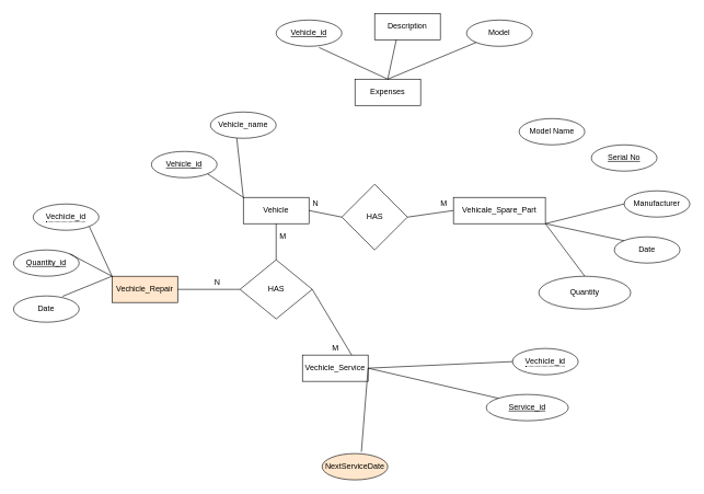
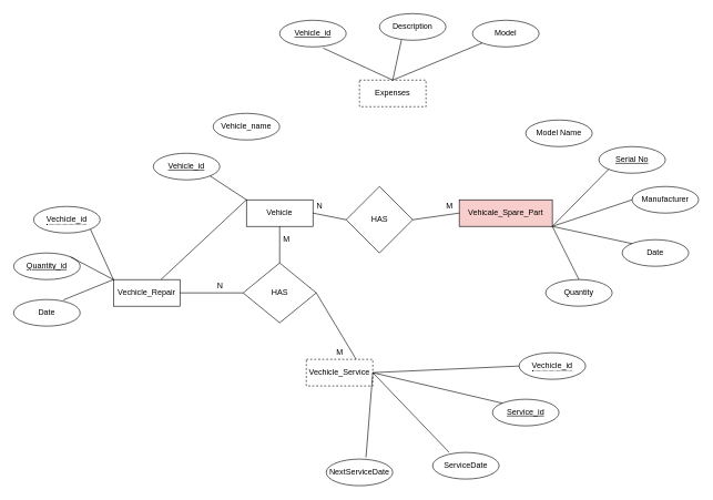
- <mxCell id="47" value="Description" style="whiteSpace=wrap;html=1;align=center;rounded=0;" vertex="1" parent="1"><mxGeometry x="570" y="20" width="100" height="40" as="geometry" /></mxCell>
+ <mxCell id="47" value="Description" style="ellipse;whiteSpace=wrap;html=1;align=center;" vertex="1" parent="1"><mxGeometry x="570" y="20" width="100" height="40" as="geometry" /></mxCell>
- <mxCell id="45" value="Expenses" style="whiteSpace=wrap;html=1;align=center;" vertex="1" parent="1"><mxGeometry x="540" y="120" width="100" height="40" as="geometry" /></mxCell>
+ <mxCell id="45" value="Expenses" style="whiteSpace=wrap;html=1;align=center;dashed=1;" vertex="1" parent="1"><mxGeometry x="540" y="120" width="100" height="40" as="geometry" /></mxCell>
- <mxCell id="16" value="" style="endArrow=none;html=1;entryX=0.4;entryY=0.995;entryDx=0;entryDy=0;exitX=0;exitY=0;exitDx=0;exitDy=0;entryPerimeter=0;" edge="1" parent="1" source="12" target="13"><mxGeometry width="50" height="50" relative="1" as="geometry"><mxPoint x="480" y="310" as="sourcePoint" /><mxPoint x="415.355" y="304.142" as="targetPoint" /></mxGeometry></mxCell>
+ <mxCell id="16" value="" style="endArrow=none;html=1;exitX=0;exitY=0;exitDx=0;exitDy=0;" edge="1" parent="1" source="12" target="22"><mxGeometry width="50" height="50" relative="1" as="geometry"><mxPoint x="480" y="310" as="sourcePoint" /><mxPoint x="415.355" y="304.142" as="targetPoint" /></mxGeometry></mxCell>
+ <mxCell id="8" value="" style="endArrow=none;html=1;entryX=0;entryY=1;entryDx=0;entryDy=0;exitX=1;exitY=1;exitDx=0;exitDy=0;" edge="1" parent="1" source="3" target="4"><mxGeometry width="50" height="50" relative="1" as="geometry"><mxPoint x="832.6" y="309" as="sourcePoint" /><mxPoint x="850" y="230" as="targetPoint" /></mxGeometry></mxCell>
- <mxCell id="5" value="Manufacturer" style="ellipse;whiteSpace=wrap;html=1;align=center;" vertex="1" parent="1"><mxGeometry x="950" y="290" width="100" height="40" as="geometry" /></mxCell>
+ <mxCell id="5" value="Manufacturer" style="ellipse;whiteSpace=wrap;html=1;align=center;" vertex="1" parent="1"><mxGeometry x="950" y="280" width="100" height="40" as="geometry" /></mxCell>
- <mxCell id="3" value="Vehicale_Spare_Part" style="whiteSpace=wrap;html=1;align=center;" vertex="1" parent="1"><mxGeometry x="690" y="300" width="140" height="40" as="geometry" /></mxCell>
+ <mxCell id="3" value="Vehicale_Spare_Part" style="whiteSpace=wrap;html=1;align=center;fillColor=#f8cecc;" vertex="1" parent="1"><mxGeometry x="690" y="300" width="140" height="40" as="geometry" /></mxCell>
- <mxCell id="22" value="Vechicle_Repair" style="whiteSpace=wrap;html=1;align=center;fillColor=#ffe6cc;" vertex="1" parent="1"><mxGeometry x="170" y="420" width="100" height="40" as="geometry" /></mxCell>
+ <mxCell id="22" value="Vechicle_Repair" style="whiteSpace=wrap;html=1;align=center;" vertex="1" parent="1"><mxGeometry x="170" y="420" width="100" height="40" as="geometry" /></mxCell>
- <mxCell id="7" value="Quantity" style="ellipse;whiteSpace=wrap;html=1;align=center;" vertex="1" parent="1"><mxGeometry x="820" y="420" width="140" height="50" as="geometry" /></mxCell>
+ <mxCell id="7" value="Quantity" style="ellipse;whiteSpace=wrap;html=1;align=center;" vertex="1" parent="1"><mxGeometry x="820" y="420" width="100" height="40" as="geometry" /></mxCell>
- <mxCell id="34" value="Vechicle_Service" style="whiteSpace=wrap;html=1;align=center;" vertex="1" parent="1"><mxGeometry x="460" y="540" width="100" height="40" as="geometry" /></mxCell>
+ <mxCell id="34" value="Vechicle_Service" style="whiteSpace=wrap;html=1;align=center;dashed=1;" vertex="1" parent="1"><mxGeometry x="460" y="540" width="100" height="40" as="geometry" /></mxCell>
- <mxCell id="36" value="Service_id" style="ellipse;whiteSpace=wrap;html=1;align=center;fontStyle=4;" vertex="1" parent="1"><mxGeometry x="740" y="600" width="125" height="40" as="geometry" /></mxCell>
+ <mxCell id="36" value="Service_id" style="ellipse;whiteSpace=wrap;html=1;align=center;fontStyle=4;" vertex="1" parent="1"><mxGeometry x="740" y="600" width="100" height="40" as="geometry" /></mxCell>
+ <mxCell id="41" value="" style="endArrow=none;html=1;entryX=0.25;entryY=0;entryDx=0;entryDy=0;exitX=1;exitY=0.5;exitDx=0;exitDy=0;entryPerimeter=0;" edge="1" parent="1" source="34" target="37"><mxGeometry width="50" height="50" relative="1" as="geometry"><mxPoint x="860" y="370" as="sourcePoint" /><mxPoint x="900" y="450" as="targetPoint" /></mxGeometry></mxCell>
+ <mxCell id="37" value="ServiceDate" style="ellipse;whiteSpace=wrap;html=1;align=center;" vertex="1" parent="1"><mxGeometry x="650" y="680" width="100" height="40" as="geometry" /></mxCell>
- <mxCell id="38" value="NextServiceDate" style="ellipse;whiteSpace=wrap;html=1;align=center;fillColor=#ffe6cc;" vertex="1" parent="1"><mxGeometry x="490" y="690" width="100" height="40" as="geometry" /></mxCell>
+ <mxCell id="38" value="NextServiceDate" style="ellipse;whiteSpace=wrap;html=1;align=center;" vertex="1" parent="1"><mxGeometry x="490" y="690" width="100" height="40" as="geometry" /></mxCell>
